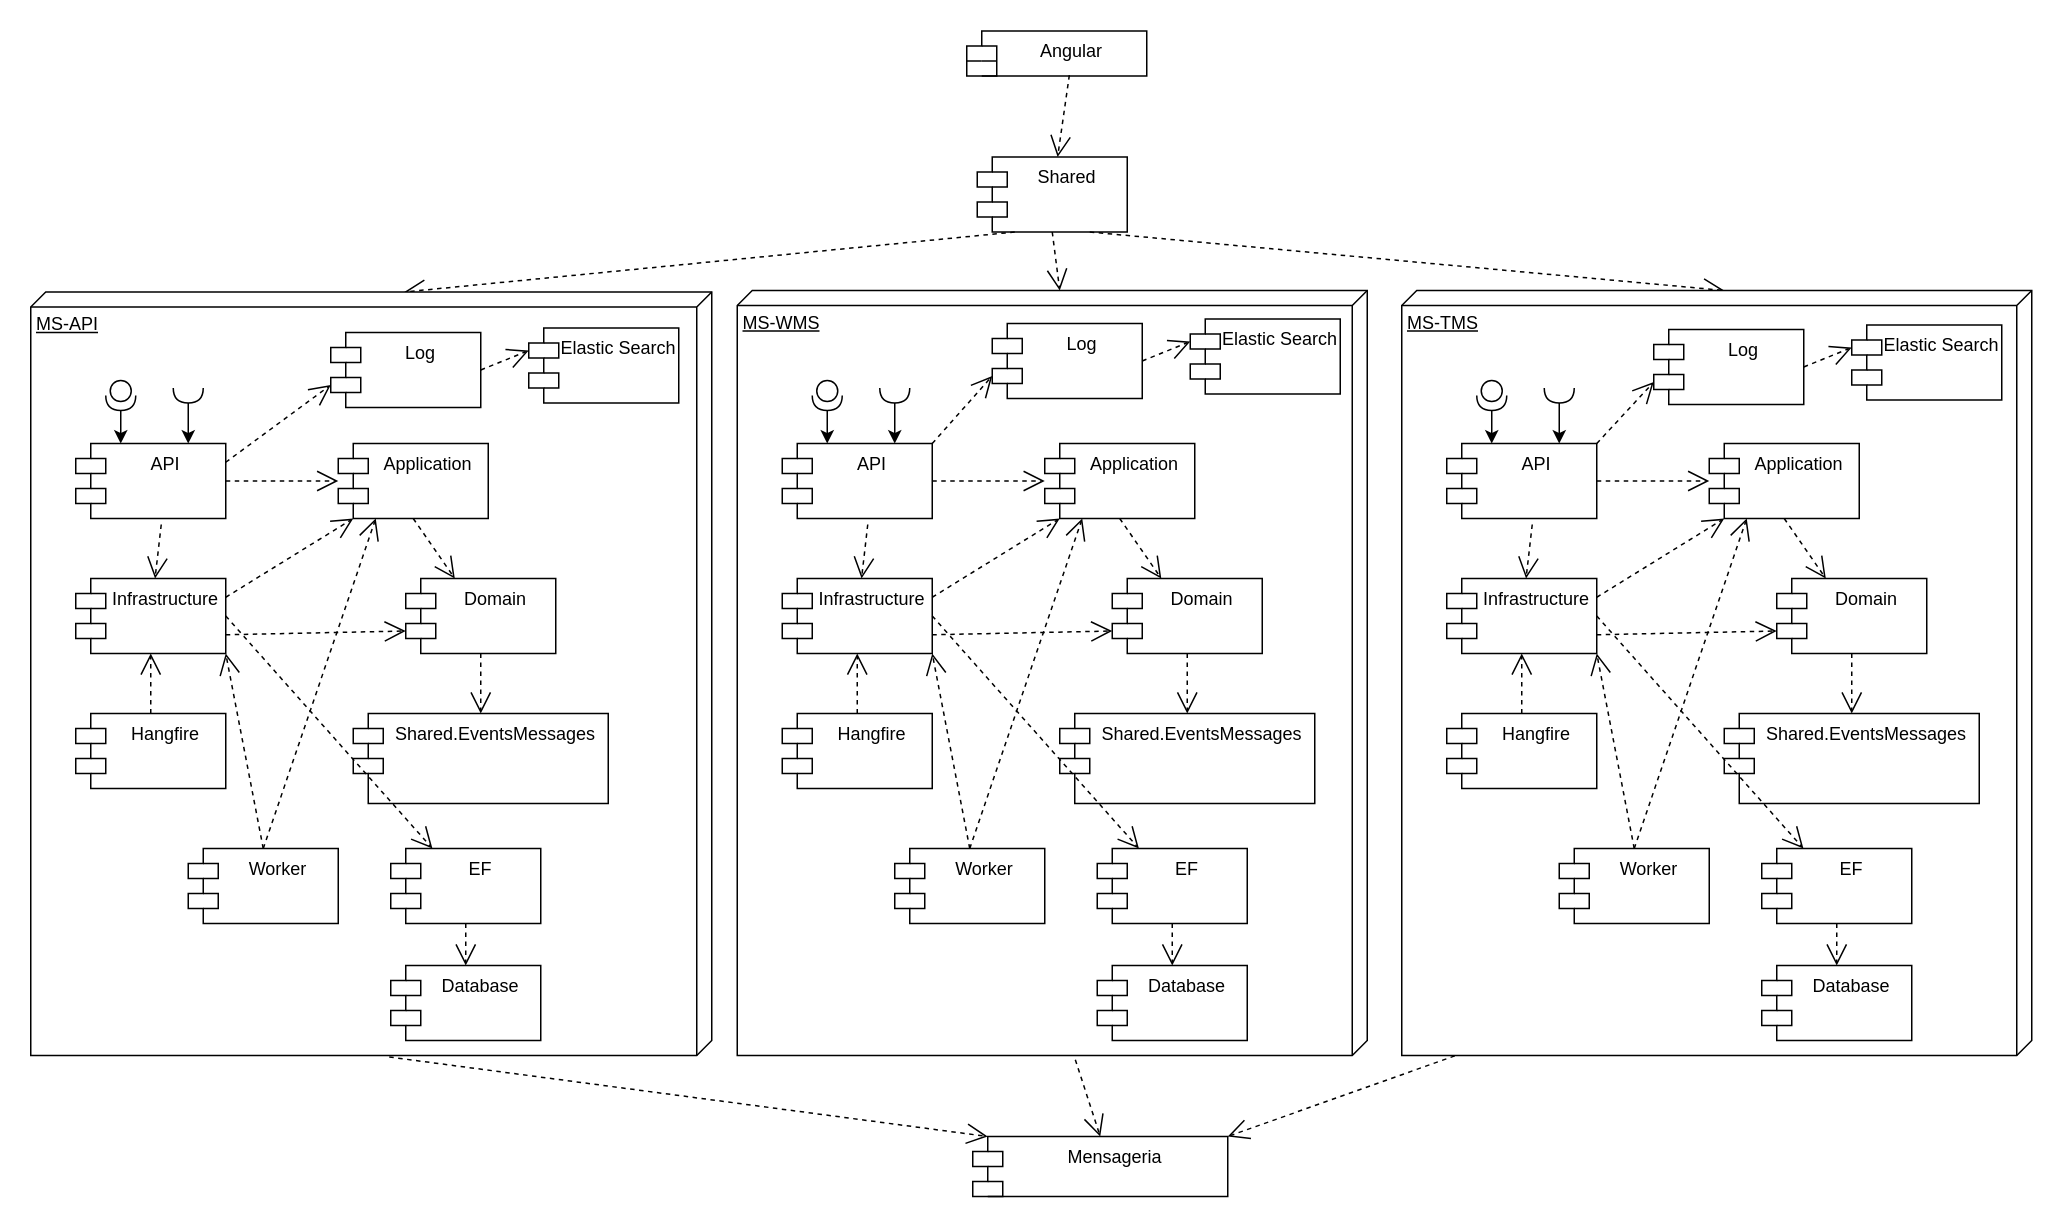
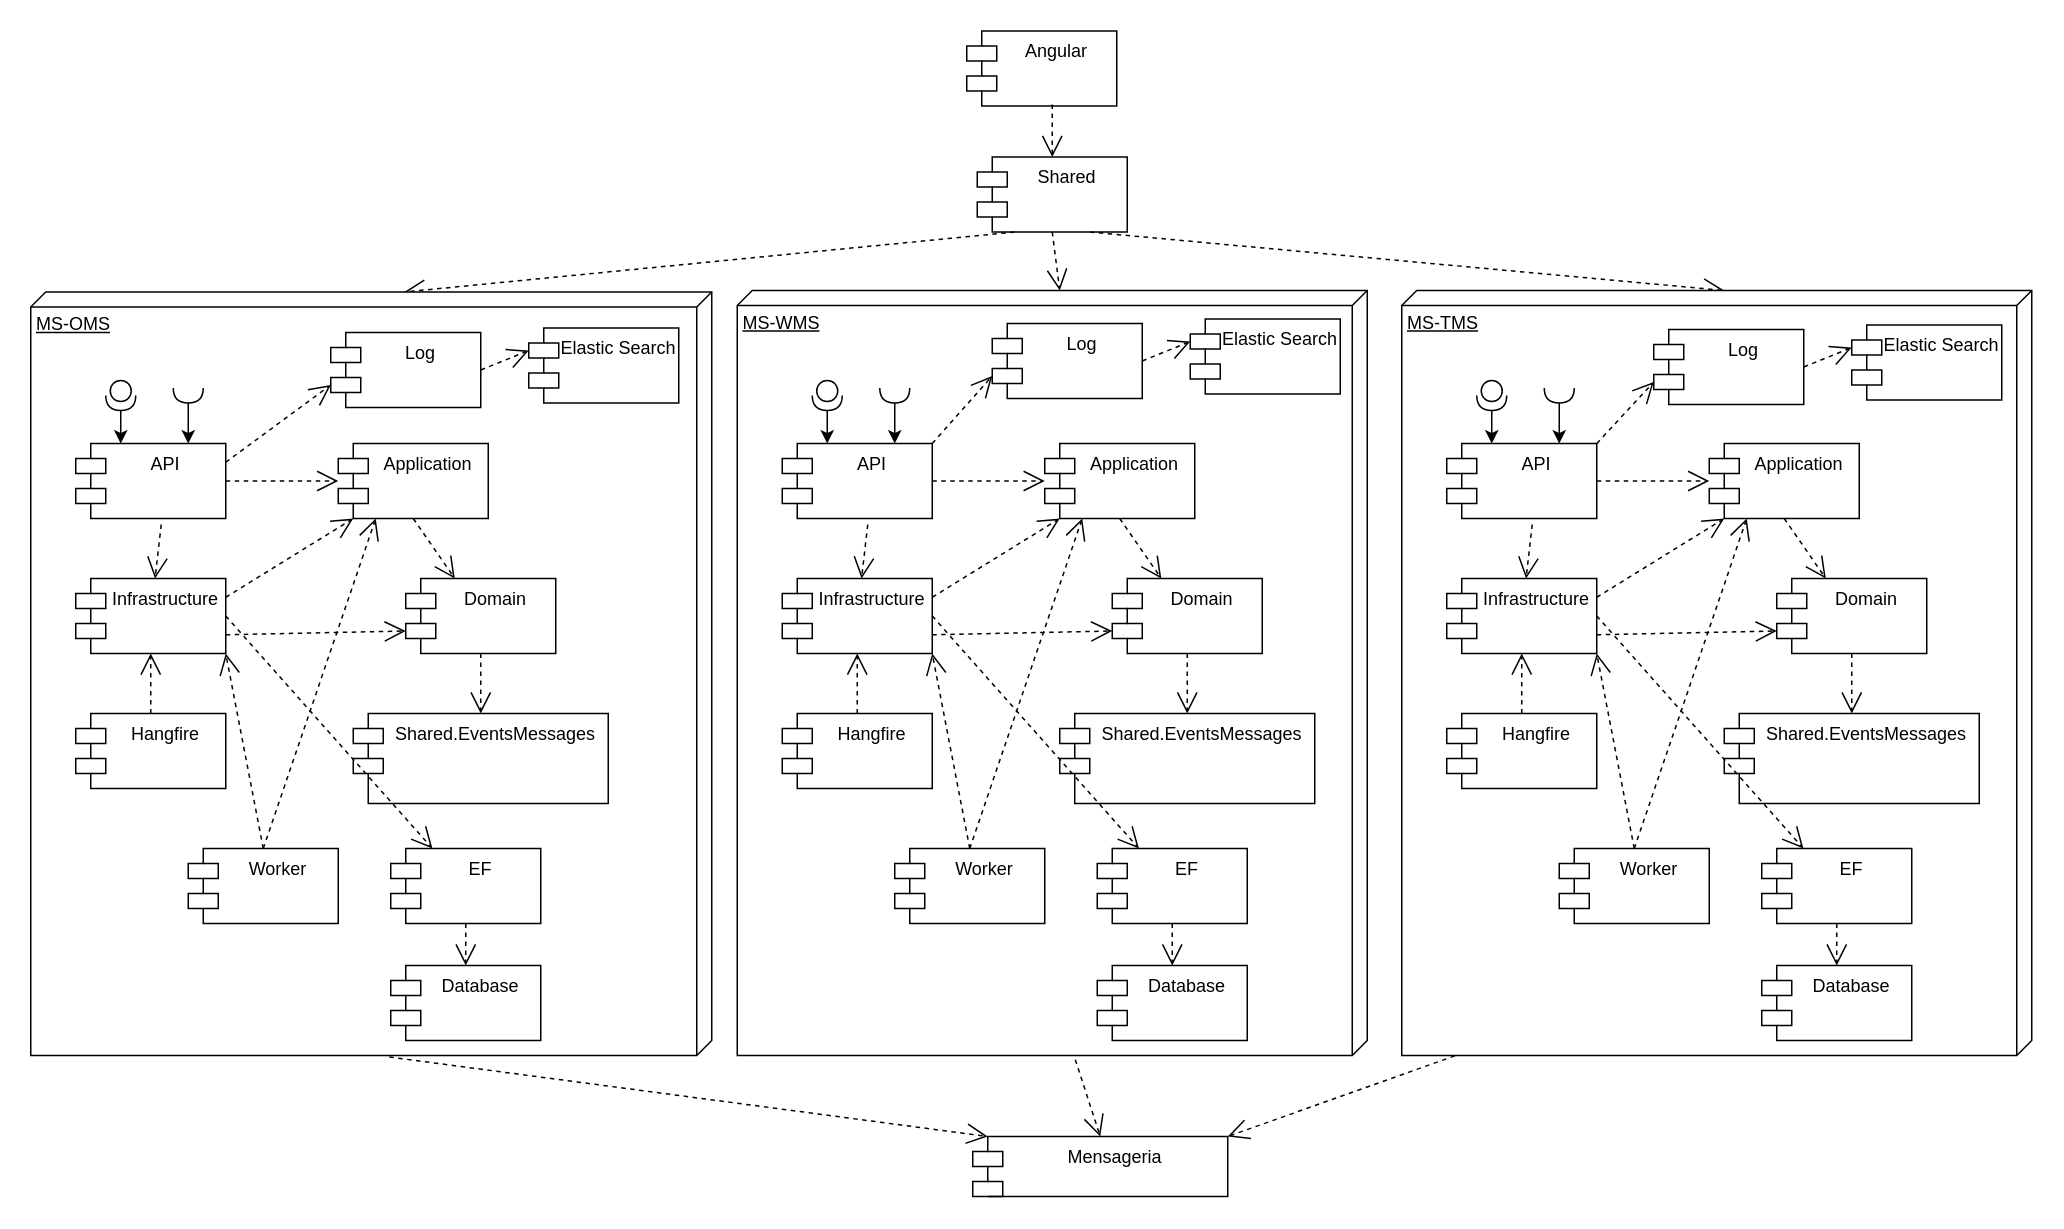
- <mxCell id="2" value="Angular" style="shape=module;align=left;spacingLeft=20;align=center;verticalAlign=top;" parent="1" vertex="1"><mxGeometry x="644" y="20" width="120" height="30" as="geometry" /></mxCell>
+ <mxCell id="2" value="Angular" style="shape=module;align=left;spacingLeft=20;align=center;verticalAlign=top;" parent="1" vertex="1"><mxGeometry x="644" y="20" width="100" height="50" as="geometry" /></mxCell>
- <mxCell id="12" value="MS-API" style="verticalAlign=top;align=left;spacingTop=8;spacingLeft=2;spacingRight=12;shape=cube;size=10;direction=south;fontStyle=4;html=1;" parent="1" vertex="1"><mxGeometry x="20" y="194" width="454" height="509" as="geometry" /></mxCell>
+ <mxCell id="12" value="MS-OMS" style="verticalAlign=top;align=left;spacingTop=8;spacingLeft=2;spacingRight=12;shape=cube;size=10;direction=south;fontStyle=4;html=1;" parent="1" vertex="1"><mxGeometry x="20" y="194" width="454" height="509" as="geometry" /></mxCell>
